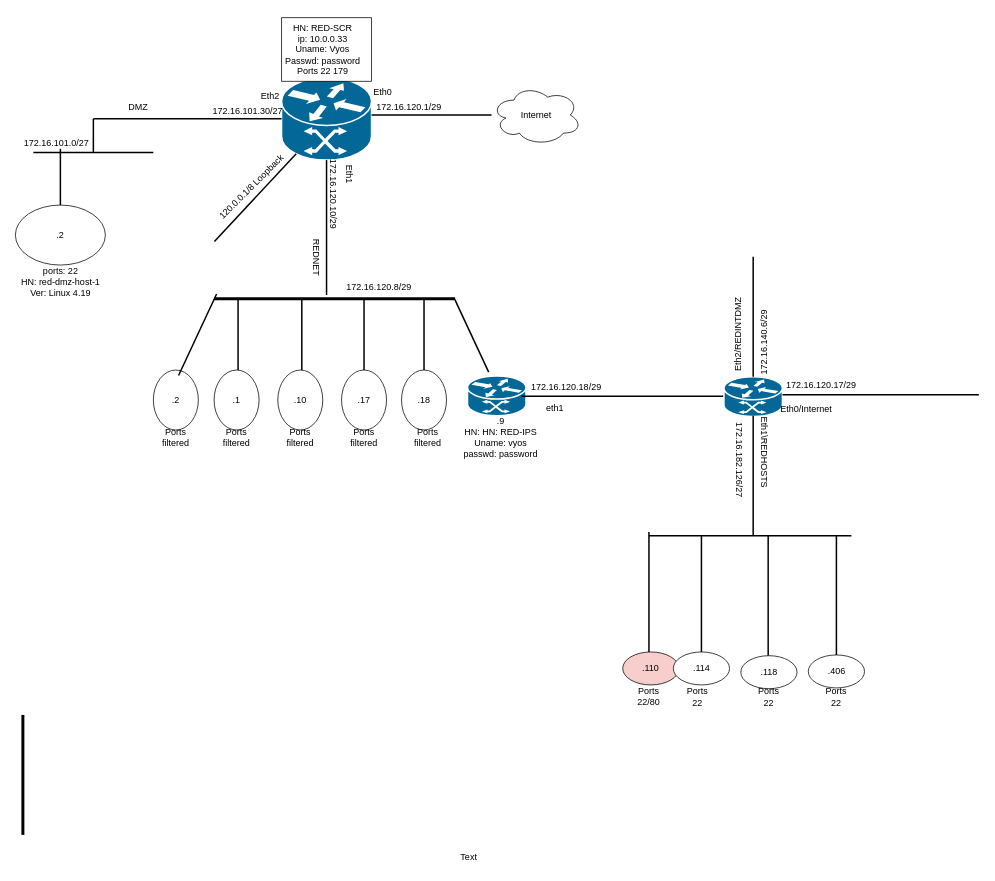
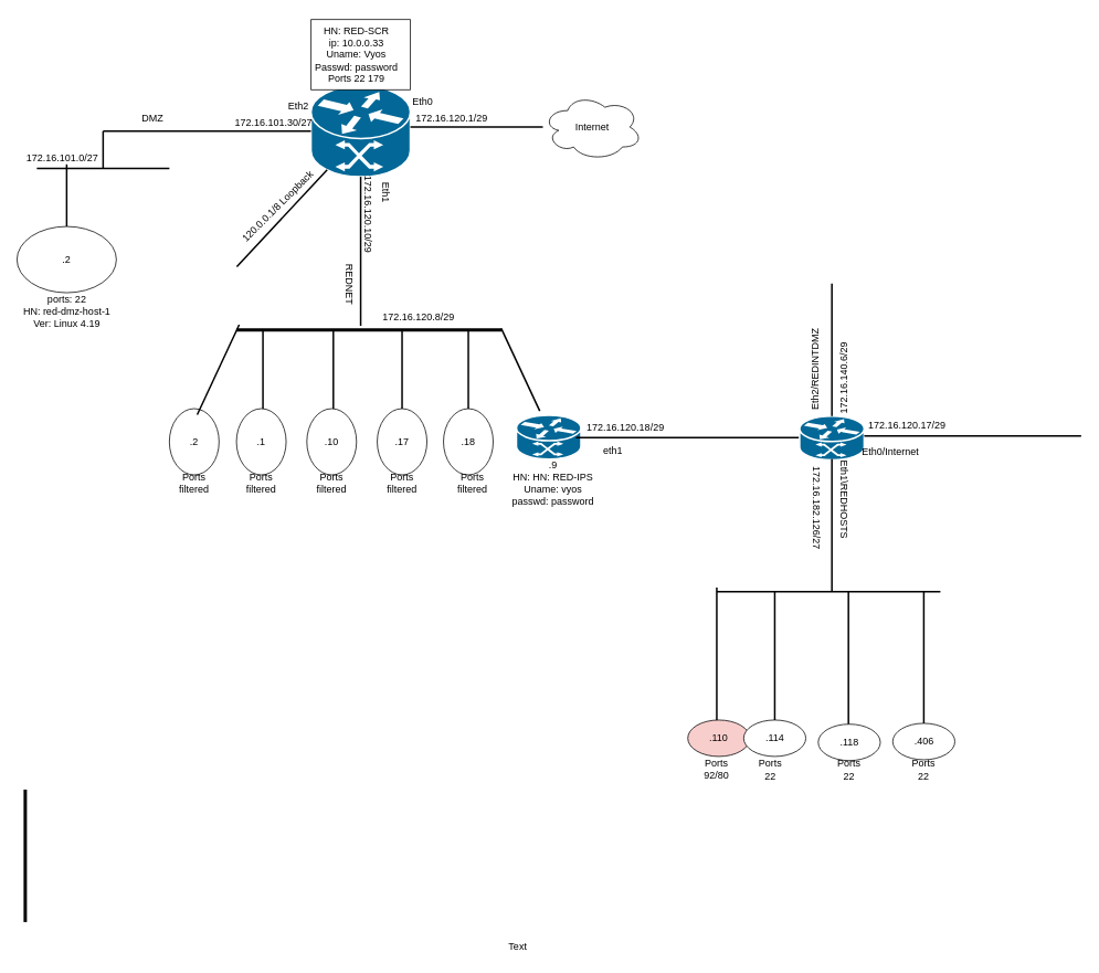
- <mxCell id="70" value="Ports 22/80" style="text;html=1;strokeColor=none;fillColor=none;align=center;verticalAlign=middle;whiteSpace=wrap;rounded=0;" vertex="1" parent="1"><mxGeometry x="845" y="918" width="40" height="20" as="geometry" /></mxCell>
+ <mxCell id="70" value="Ports 92/80" style="text;html=1;strokeColor=none;fillColor=none;align=center;verticalAlign=middle;whiteSpace=wrap;rounded=0;" vertex="1" parent="1"><mxGeometry x="845" y="918" width="40" height="20" as="geometry" /></mxCell>
